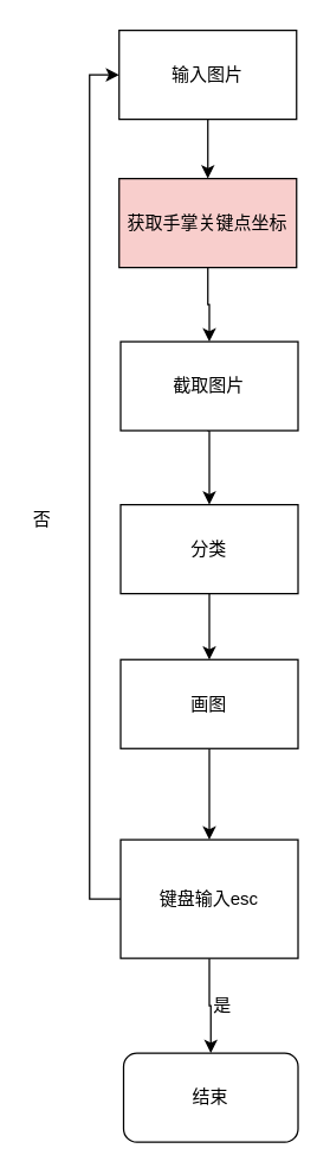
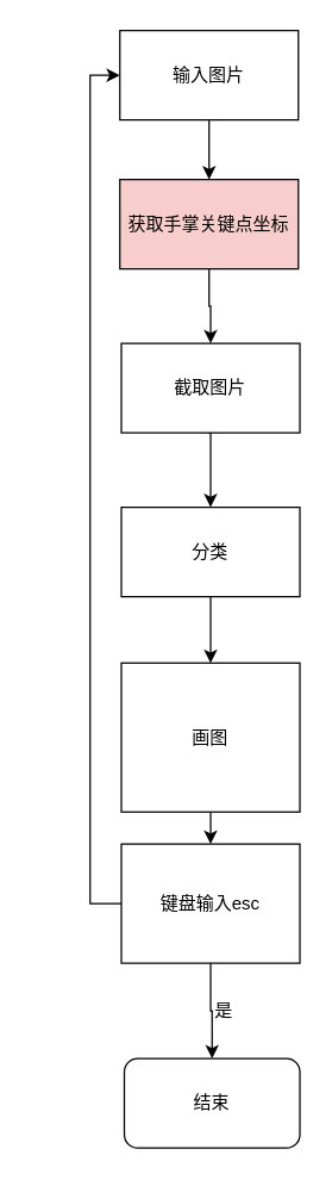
- <mxCell id="10" value="否" style="text;html=1;resizable=0;points=[];autosize=1;align=left;verticalAlign=top;spacingTop=-4;" parent="1" vertex="1"><mxGeometry x="20" y="340" width="30" height="20" as="geometry" /></mxCell>
- <mxCell id="16" value="画图" style="rounded=0;whiteSpace=wrap;html=1;" parent="1" vertex="1"><mxGeometry x="81" y="444.5" width="120" height="60" as="geometry" /></mxCell>
+ <mxCell id="16" value="画图" style="rounded=0;whiteSpace=wrap;html=1;" parent="1" vertex="1"><mxGeometry x="81" y="444.5" width="120" height="100" as="geometry" /></mxCell>
